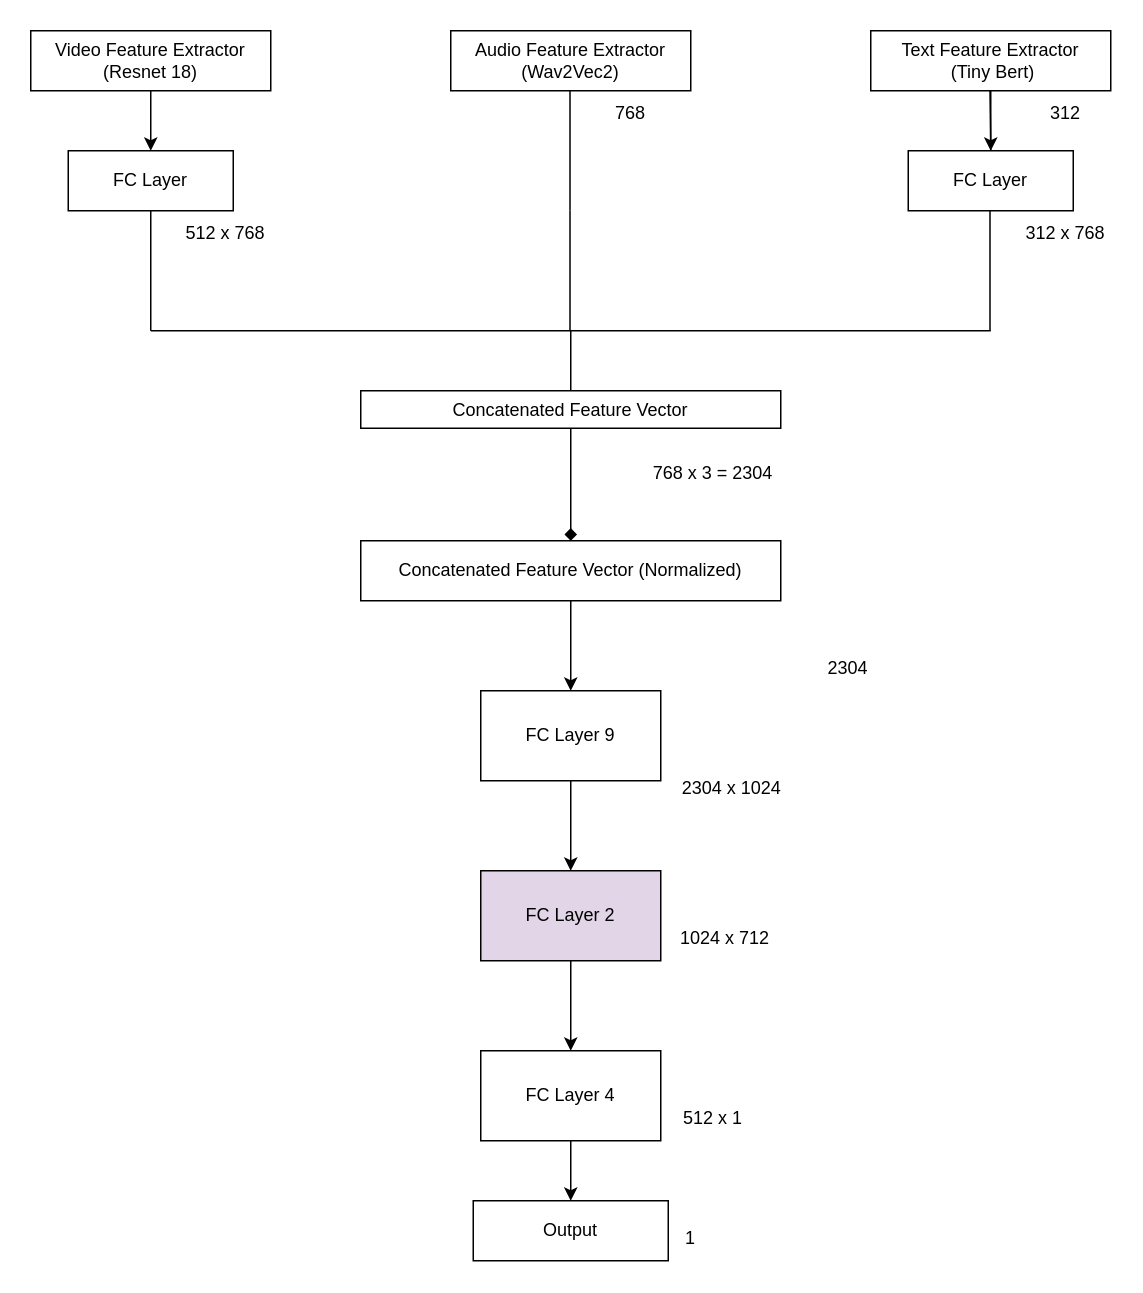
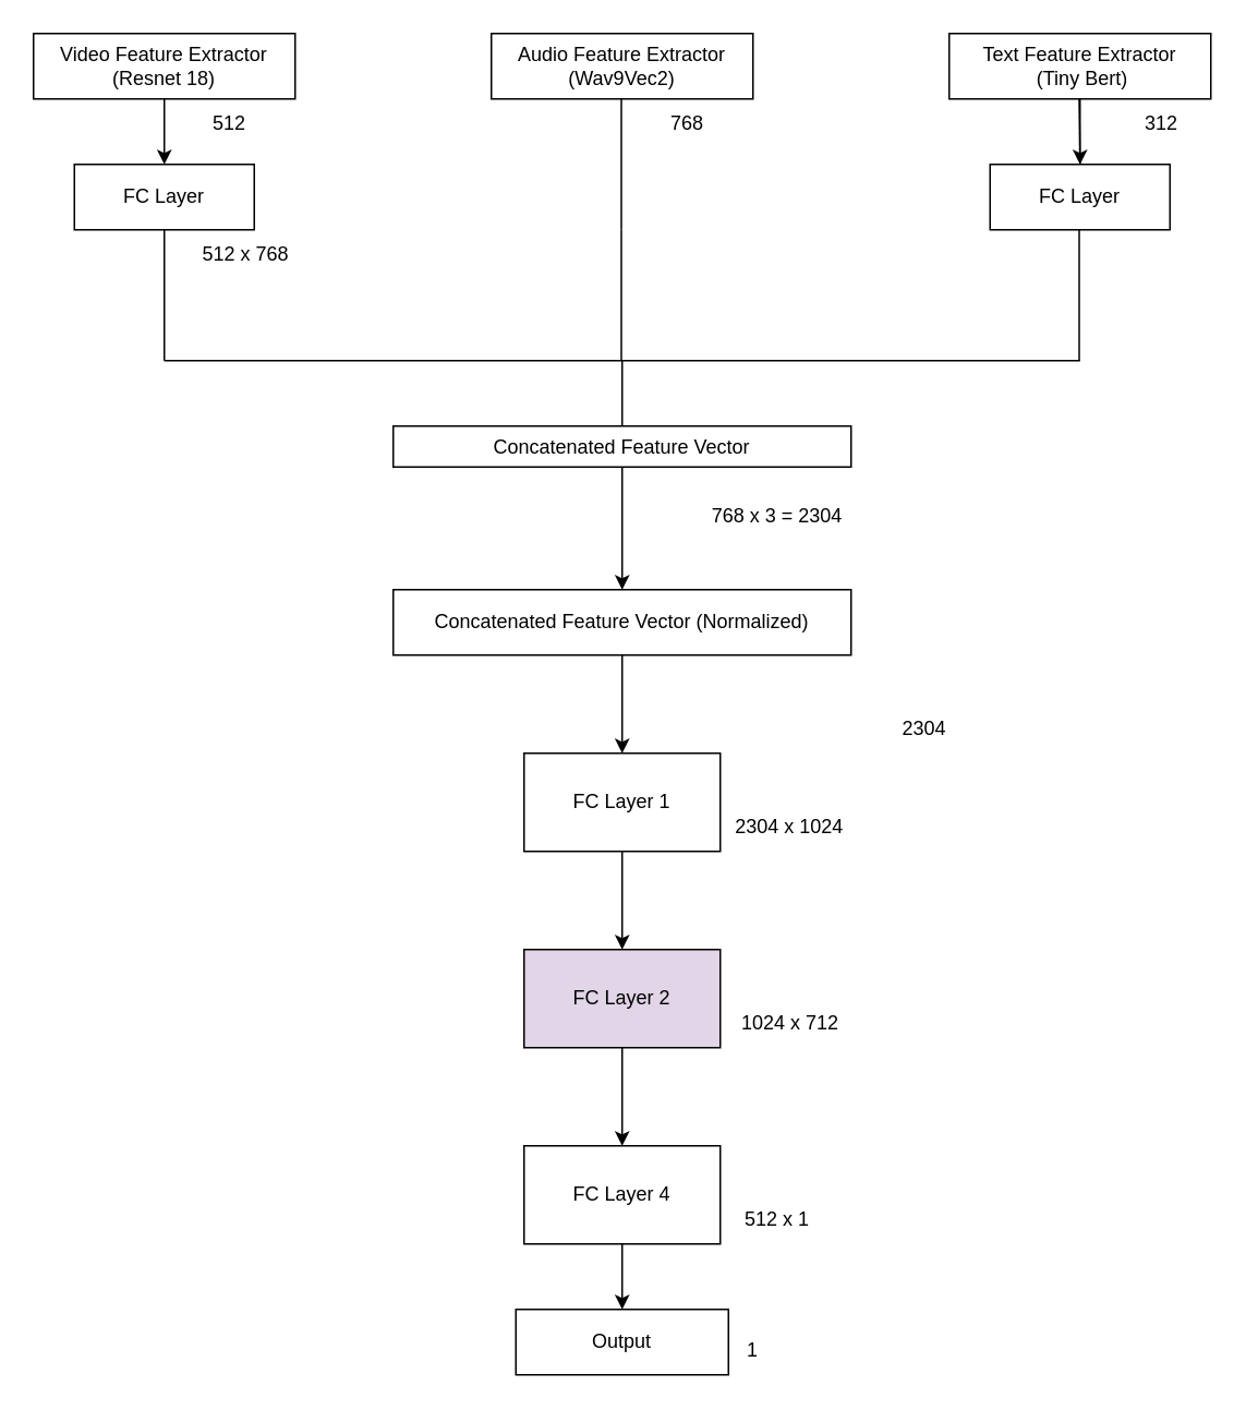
- <mxCell id="4" value="Audio Feature Extractor (Wav2Vec2)" style="rounded=0;whiteSpace=wrap;html=1;" vertex="1" parent="1"><mxGeometry x="300" y="20" width="160" height="40" as="geometry" /></mxCell>
+ <mxCell id="4" value="Audio Feature Extractor (Wav9Vec2)" style="rounded=0;whiteSpace=wrap;html=1;" vertex="1" parent="1"><mxGeometry x="300" y="20" width="160" height="40" as="geometry" /></mxCell>
+ <mxCell id="27" value="512" style="text;html=1;align=center;verticalAlign=middle;whiteSpace=wrap;rounded=0;" vertex="1" parent="1"><mxGeometry x="110" y="60" width="60" height="30" as="geometry" /></mxCell>
- <mxCell id="31" value="312 x 768" style="text;html=1;align=center;verticalAlign=middle;whiteSpace=wrap;rounded=0;" vertex="1" parent="1"><mxGeometry x="680" y="140" width="60" height="30" as="geometry" /></mxCell>
- <mxCell id="15" style="edgeStyle=orthogonalEdgeStyle;rounded=0;orthogonalLoop=1;jettySize=auto;html=1;entryX=0.5;entryY=0;entryDx=0;entryDy=0;endArrow=diamond;" edge="1" parent="1" source="16" target="19"><mxGeometry relative="1" as="geometry" /></mxCell>
+ <mxCell id="15" style="edgeStyle=orthogonalEdgeStyle;rounded=0;orthogonalLoop=1;jettySize=auto;html=1;entryX=0.5;entryY=0;entryDx=0;entryDy=0;" edge="1" parent="1" source="16" target="19"><mxGeometry relative="1" as="geometry" /></mxCell>
- <mxCell id="21" value="FC Layer 9" style="rounded=0;whiteSpace=wrap;html=1;" vertex="1" parent="1"><mxGeometry x="320" y="460" width="120" height="60" as="geometry" /></mxCell>
+ <mxCell id="21" value="FC Layer 1" style="rounded=0;whiteSpace=wrap;html=1;" vertex="1" parent="1"><mxGeometry x="320" y="460" width="120" height="60" as="geometry" /></mxCell>
- <mxCell id="34" value="2304 x 1024" style="text;html=1;align=center;verticalAlign=middle;whiteSpace=wrap;rounded=0;" vertex="1" parent="1"><mxGeometry x="450" y="510" width="75" height="30" as="geometry" /></mxCell>
+ <mxCell id="34" value="2304 x 1024" style="text;html=1;align=center;verticalAlign=middle;whiteSpace=wrap;rounded=0;" vertex="1" parent="1"><mxGeometry x="445" y="490" width="75" height="30" as="geometry" /></mxCell>
